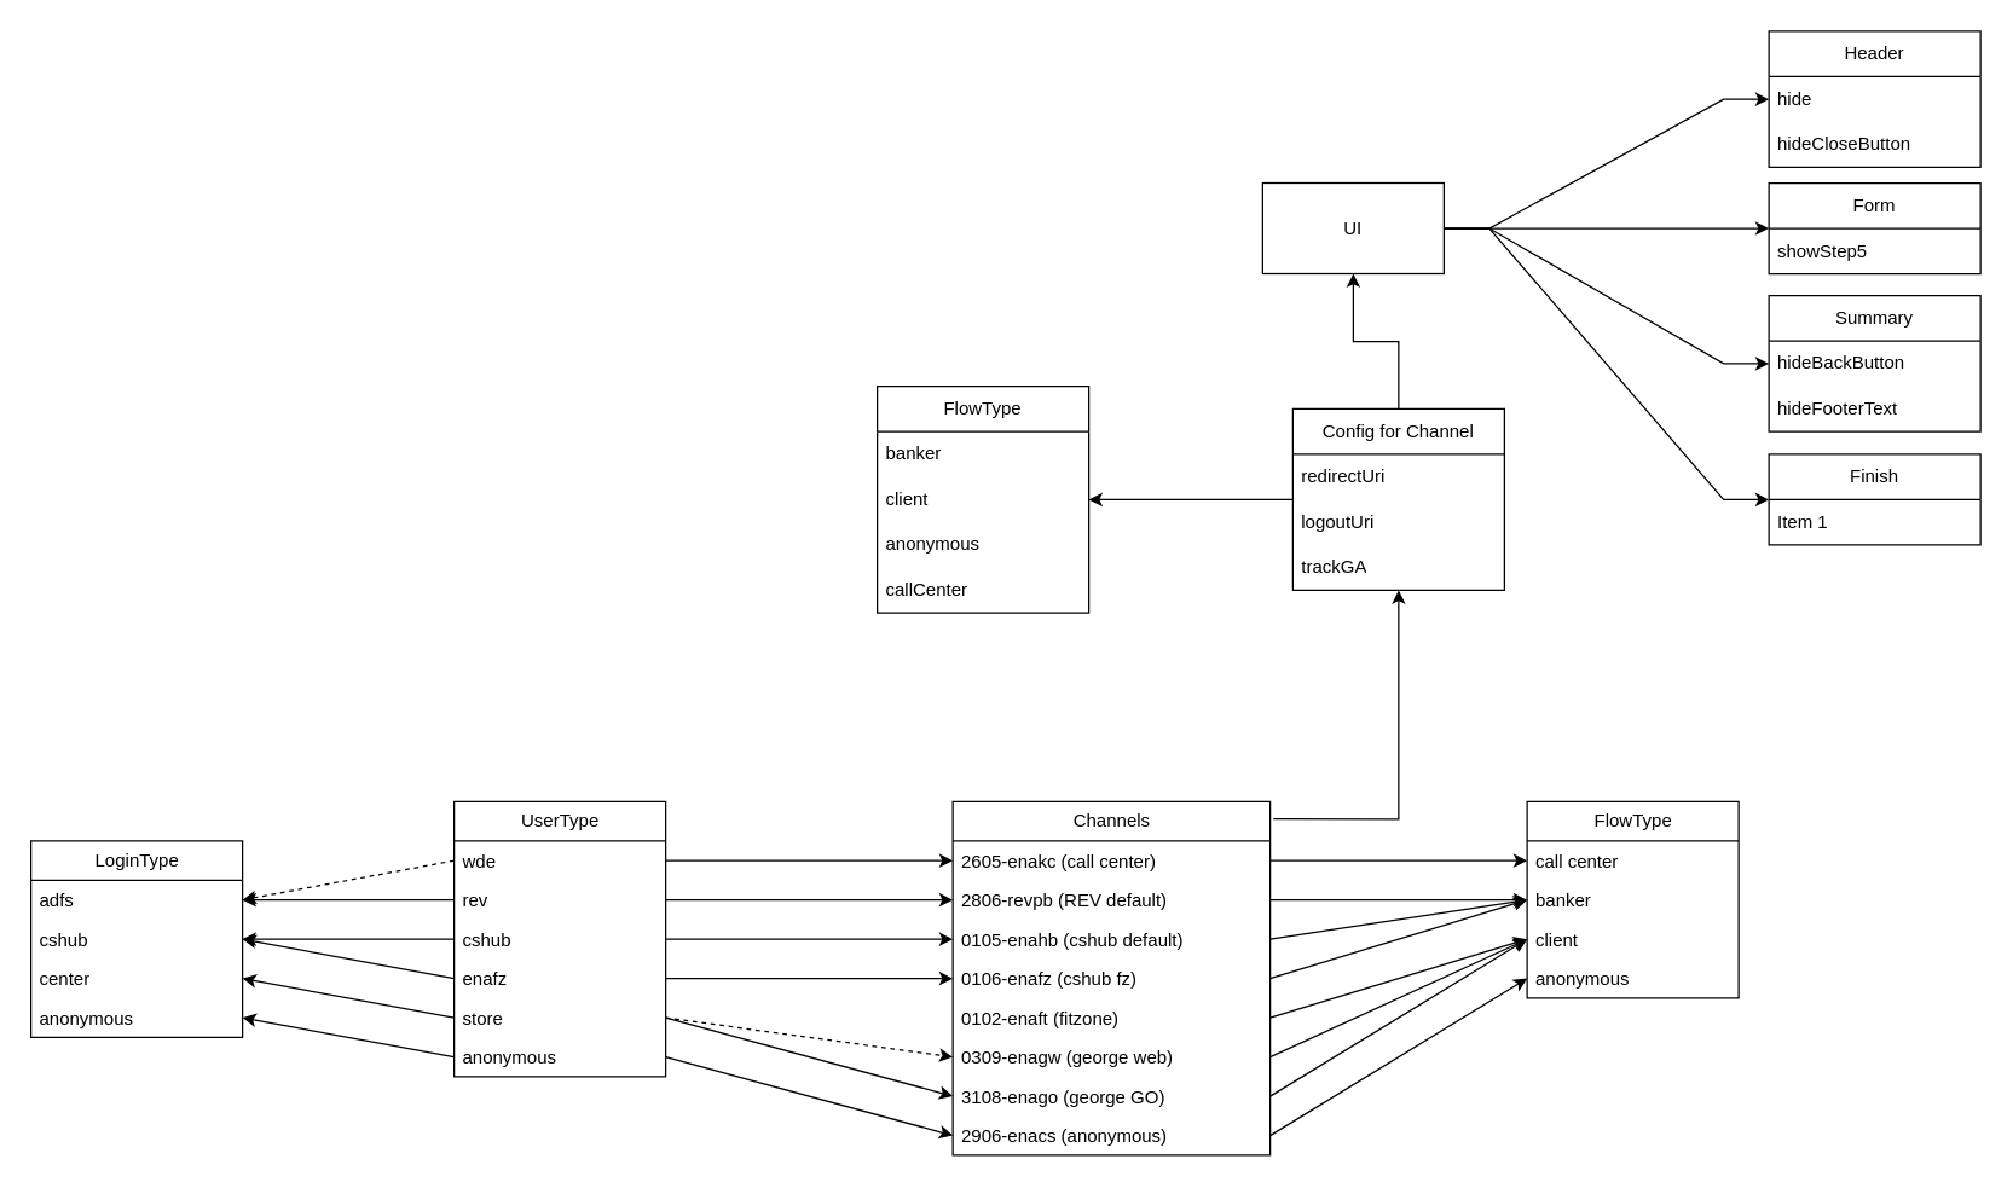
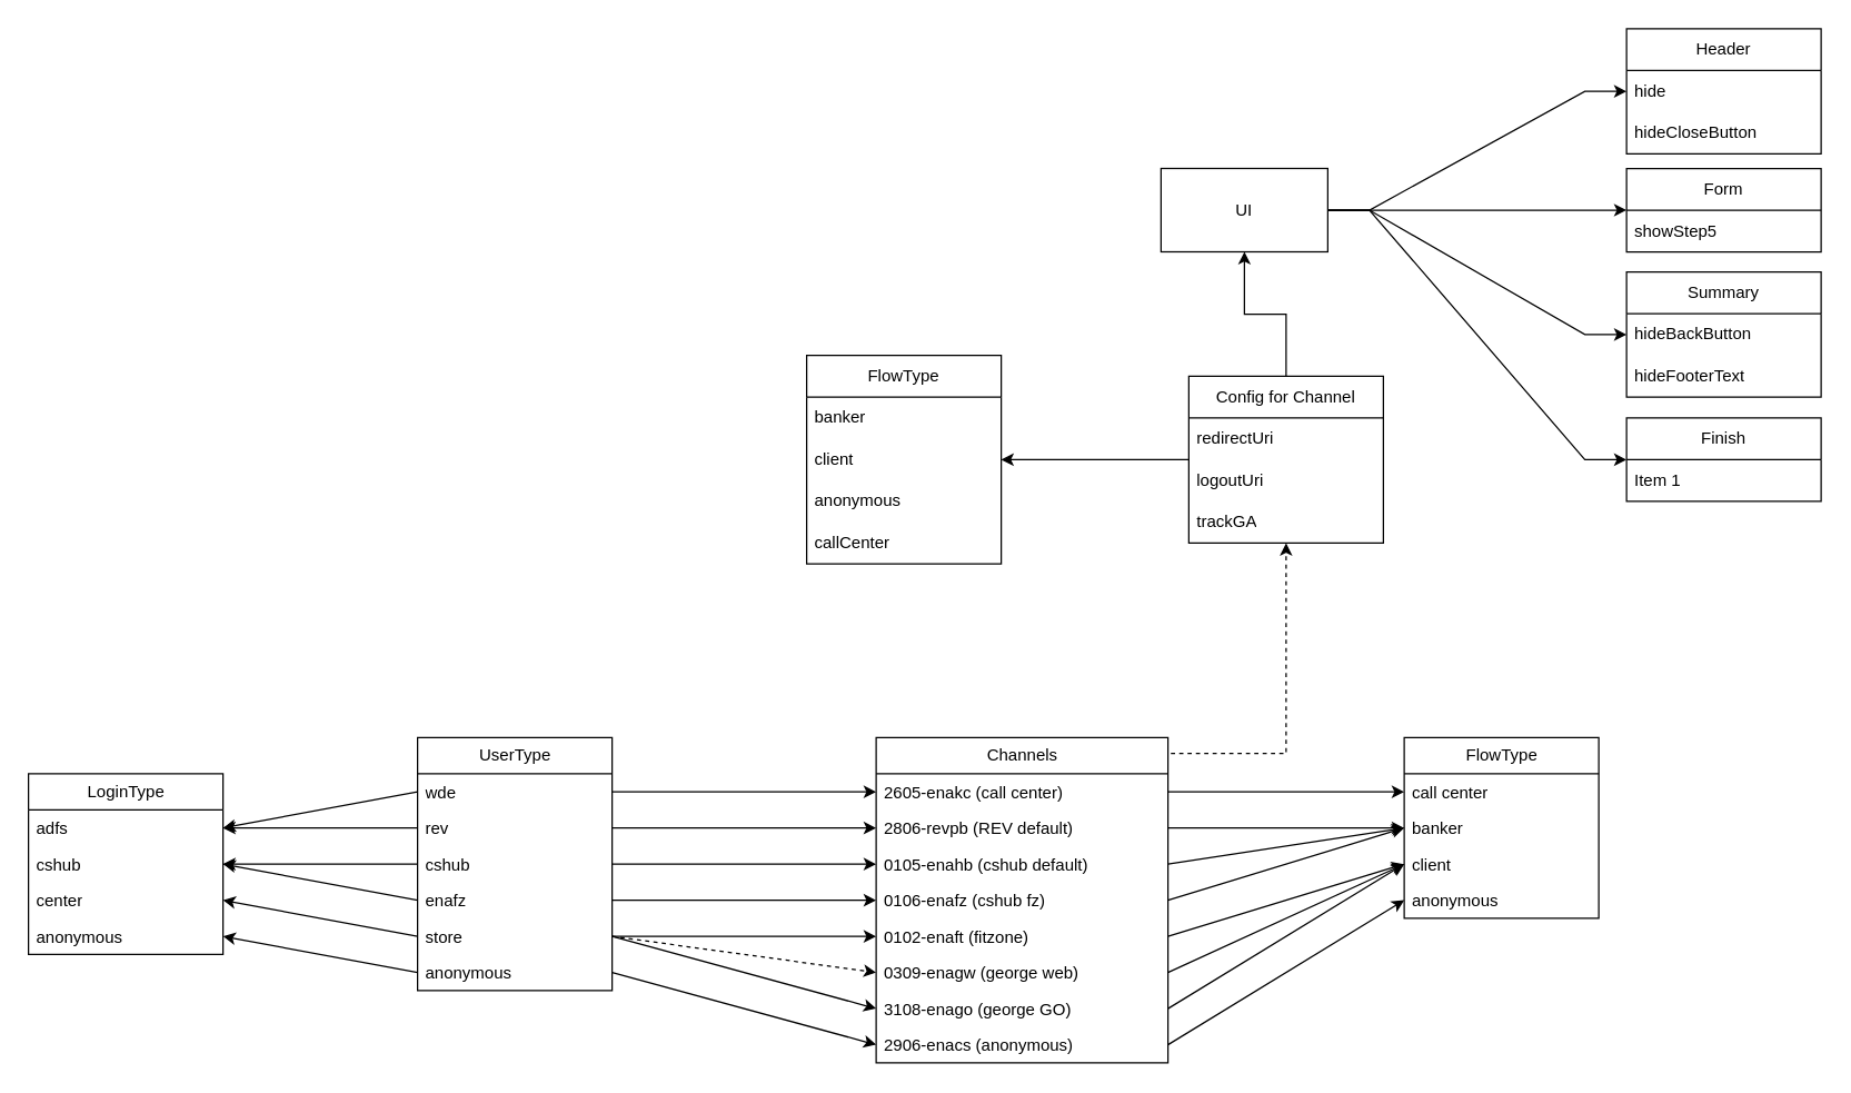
- <mxCell id="23" value="" style="edgeStyle=orthogonalEdgeStyle;rounded=0;orthogonalLoop=1;jettySize=auto;html=1;exitX=1.01;exitY=0.049;exitDx=0;exitDy=0;exitPerimeter=0;" parent="1" source="14" target="62" edge="1"><mxGeometry relative="1" as="geometry"><mxPoint x="925.053" y="409" as="targetPoint" /></mxGeometry></mxCell>
+ <mxCell id="23" value="" style="edgeStyle=orthogonalEdgeStyle;rounded=0;orthogonalLoop=1;jettySize=auto;html=1;exitX=1.01;exitY=0.049;exitDx=0;exitDy=0;exitPerimeter=0;dashed=1;" parent="1" source="14" target="62" edge="1"><mxGeometry relative="1" as="geometry"><mxPoint x="925.053" y="409" as="targetPoint" /></mxGeometry></mxCell>
- <mxCell id="37" value="" style="endArrow=classic;html=1;rounded=0;exitX=0;exitY=0.5;exitDx=0;exitDy=0;entryX=1;entryY=0.5;entryDx=0;entryDy=0;dashed=1;" parent="1" source="3" target="10" edge="1"><mxGeometry width="50" height="50" relative="1" as="geometry"><mxPoint x="620" y="540" as="sourcePoint" /><mxPoint x="670" y="490" as="targetPoint" /></mxGeometry></mxCell>
+ <mxCell id="37" value="" style="endArrow=classic;html=1;rounded=0;exitX=0;exitY=0.5;exitDx=0;exitDy=0;entryX=1;entryY=0.5;entryDx=0;entryDy=0;" parent="1" source="3" target="10" edge="1"><mxGeometry width="50" height="50" relative="1" as="geometry"><mxPoint x="620" y="540" as="sourcePoint" /><mxPoint x="670" y="490" as="targetPoint" /></mxGeometry></mxCell>
+ <mxCell id="41" value="" style="endArrow=classic;html=1;rounded=0;entryX=0;entryY=0.5;entryDx=0;entryDy=0;exitX=1;exitY=0.5;exitDx=0;exitDy=0;" parent="1" source="7" target="19" edge="1"><mxGeometry width="50" height="50" relative="1" as="geometry"><mxPoint x="410" y="740" as="sourcePoint" /><mxPoint x="460" y="690" as="targetPoint" /></mxGeometry></mxCell>
